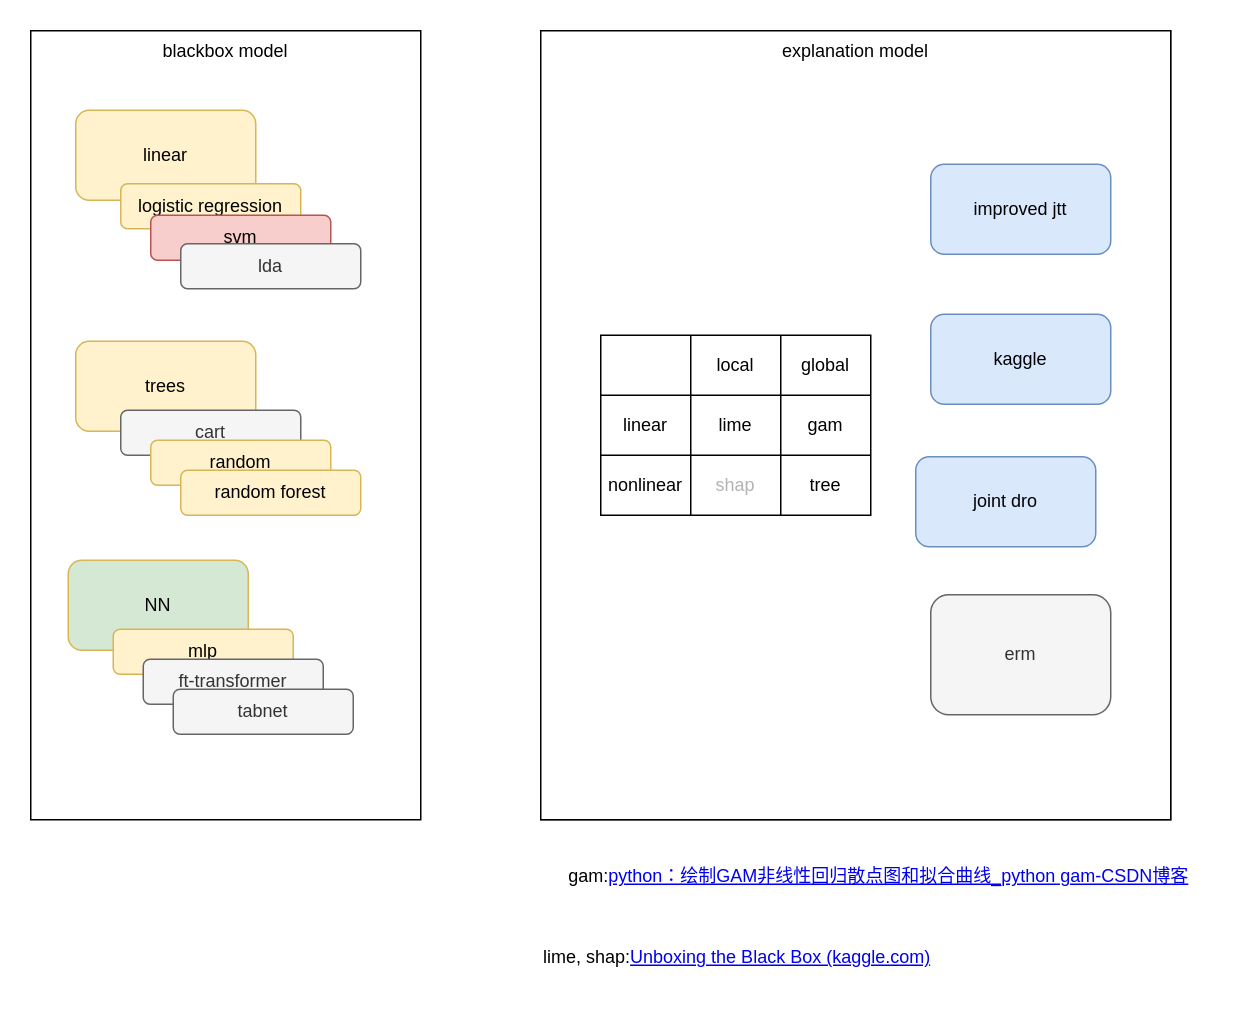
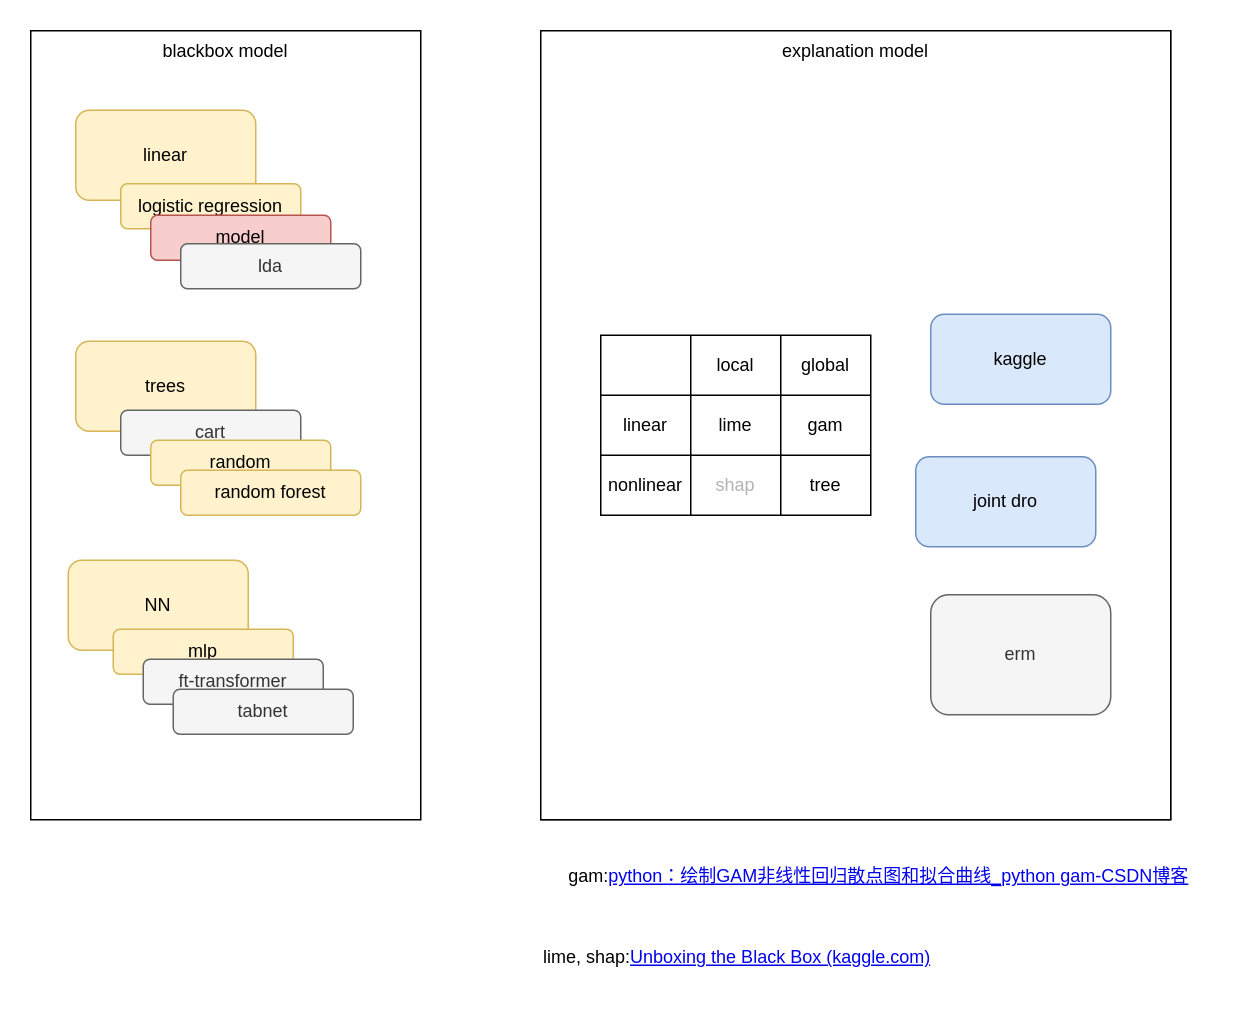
- <mxCell id="21" value="improved jtt" style="rounded=1;whiteSpace=wrap;html=1;fillColor=#dae8fc;strokeColor=#6c8ebf;" parent="16" vertex="1"><mxGeometry x="260" y="89" width="120" height="60" as="geometry" /></mxCell>
- <mxCell id="9" value="svm" style="rounded=1;whiteSpace=wrap;html=1;fillColor=#f8cecc;strokeColor=#b85450;" parent="2" vertex="1"><mxGeometry x="80" y="123" width="120" height="30" as="geometry" /></mxCell>
+ <mxCell id="9" value="model" style="rounded=1;whiteSpace=wrap;html=1;fillColor=#f8cecc;strokeColor=#b85450;" parent="2" vertex="1"><mxGeometry x="80" y="123" width="120" height="30" as="geometry" /></mxCell>
- <mxCell id="12" value="NN" style="rounded=1;whiteSpace=wrap;html=1;fillColor=#d5e8d4;strokeColor=#d6b656;" parent="2" vertex="1"><mxGeometry x="25" y="353" width="120" height="60" as="geometry" /></mxCell>
+ <mxCell id="12" value="NN" style="rounded=1;whiteSpace=wrap;html=1;fillColor=#fff2cc;strokeColor=#d6b656;" parent="2" vertex="1"><mxGeometry x="25" y="353" width="120" height="60" as="geometry" /></mxCell>
